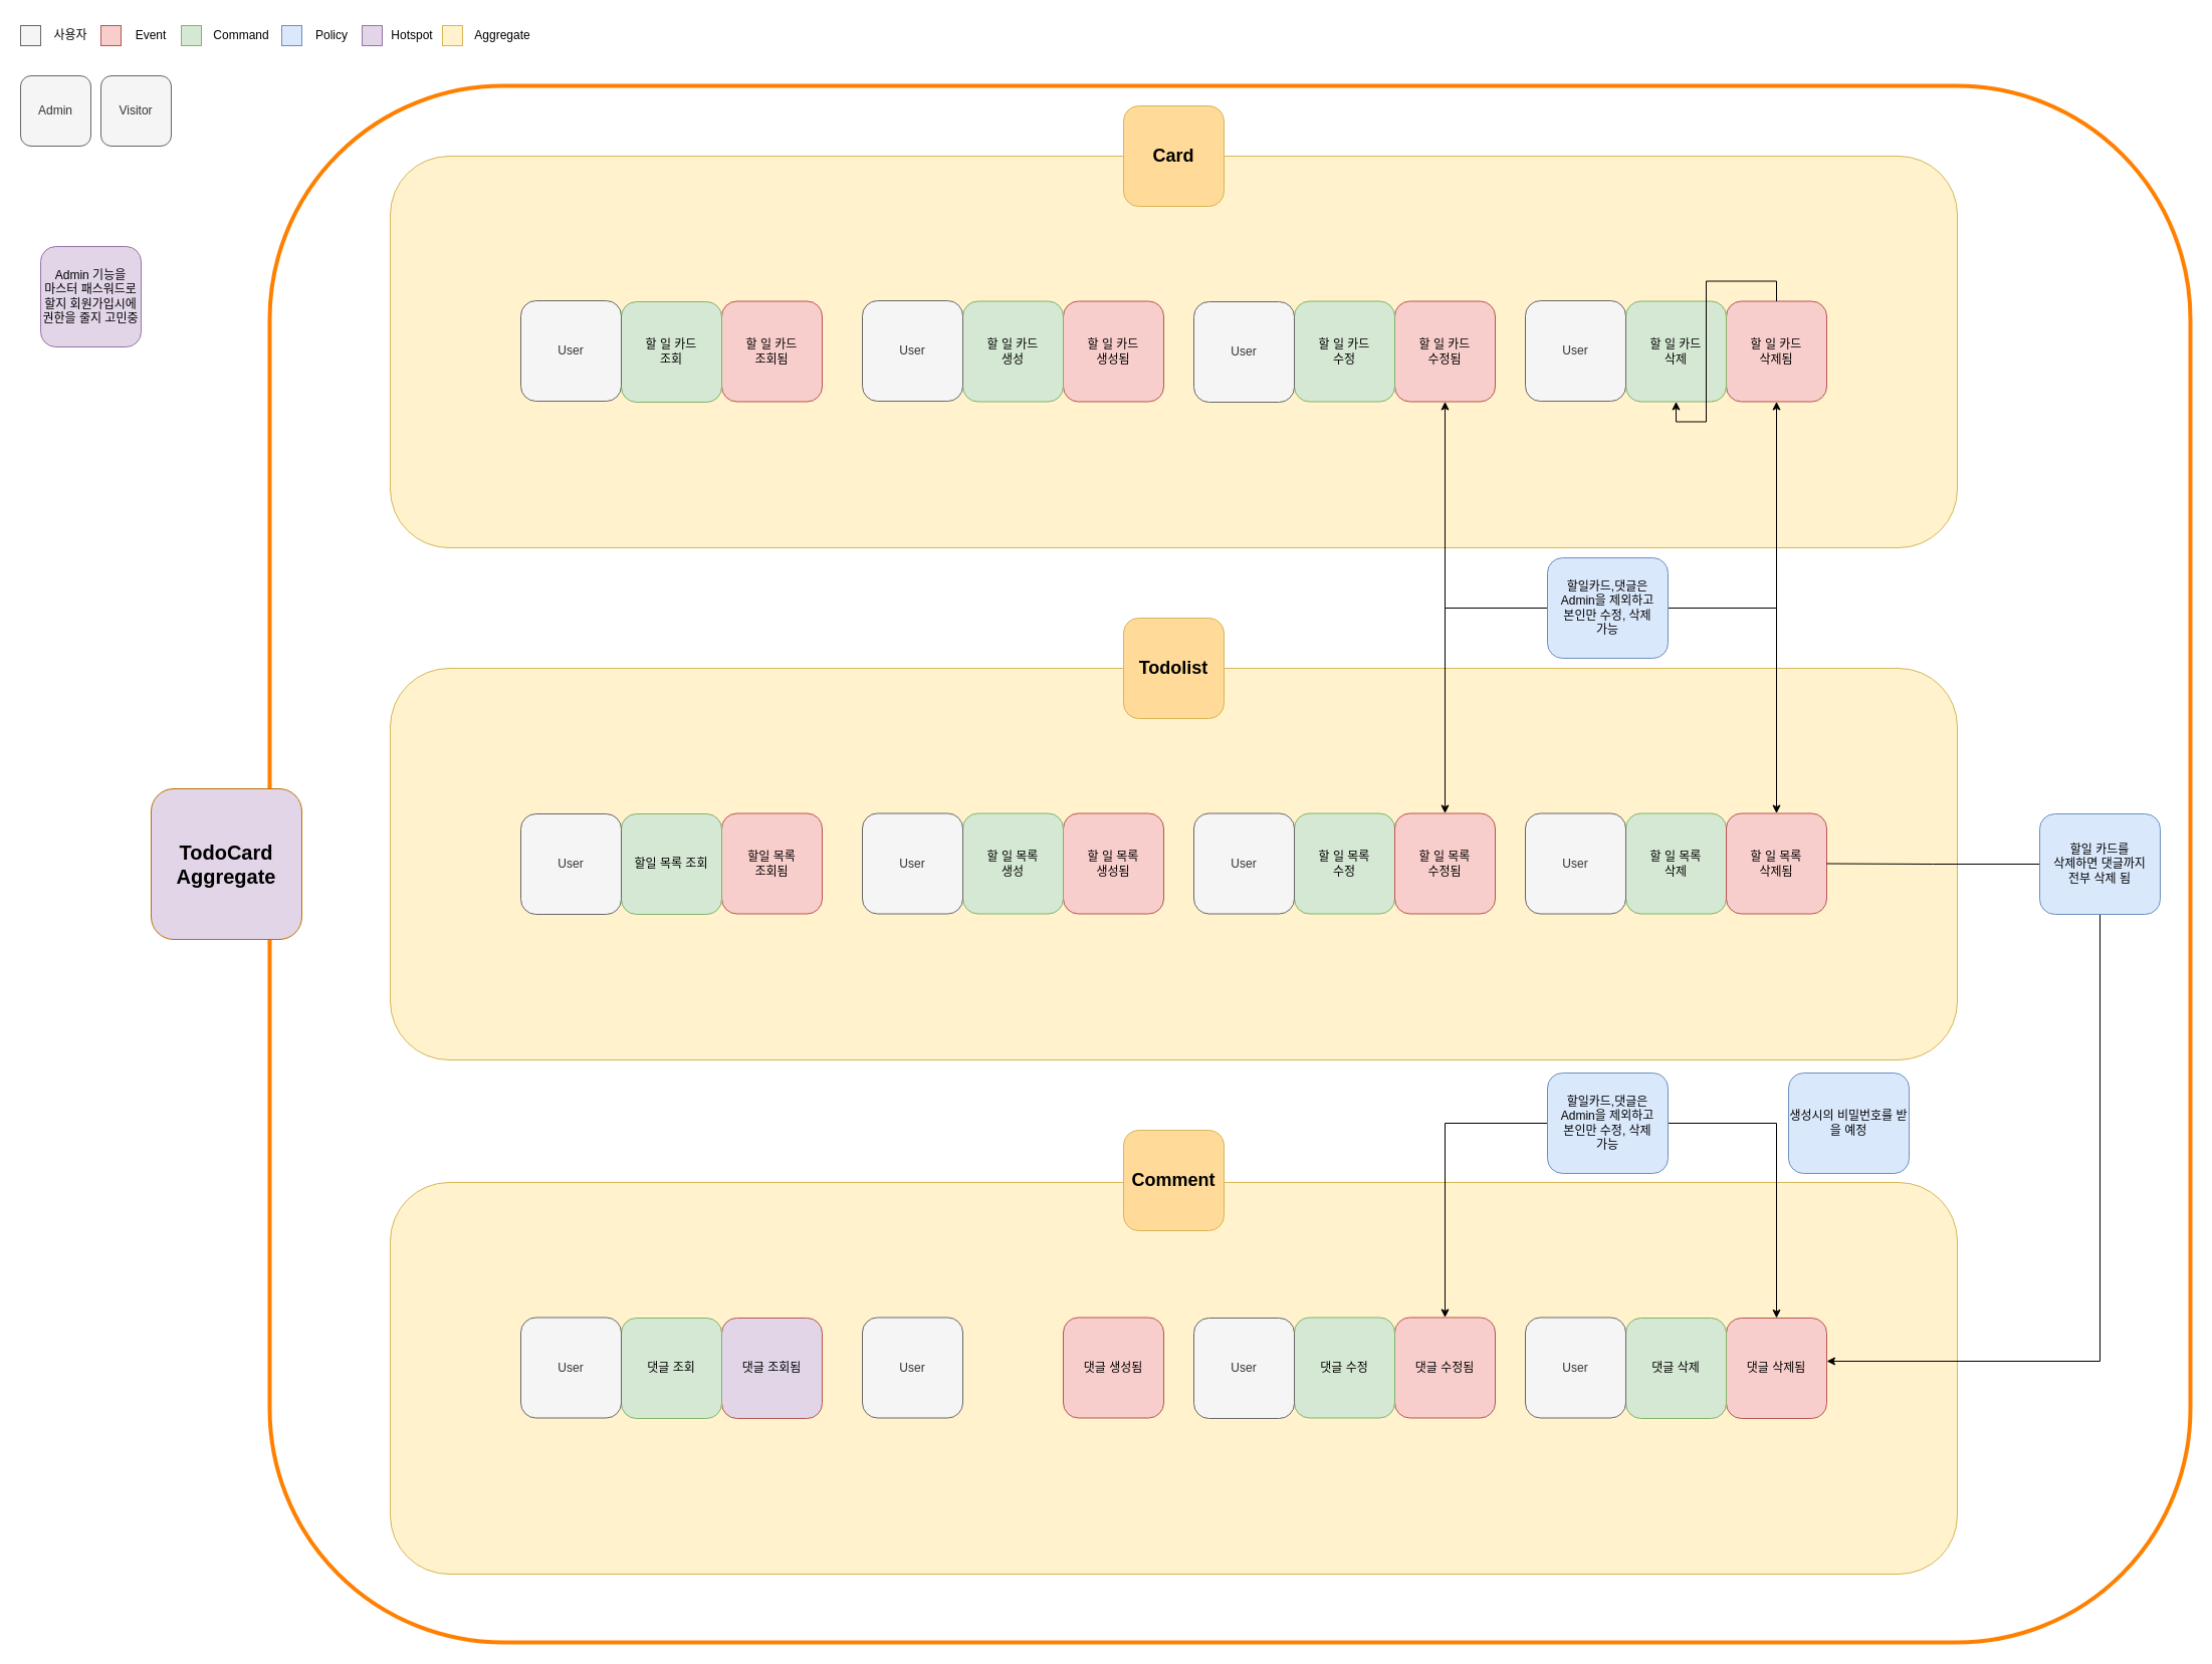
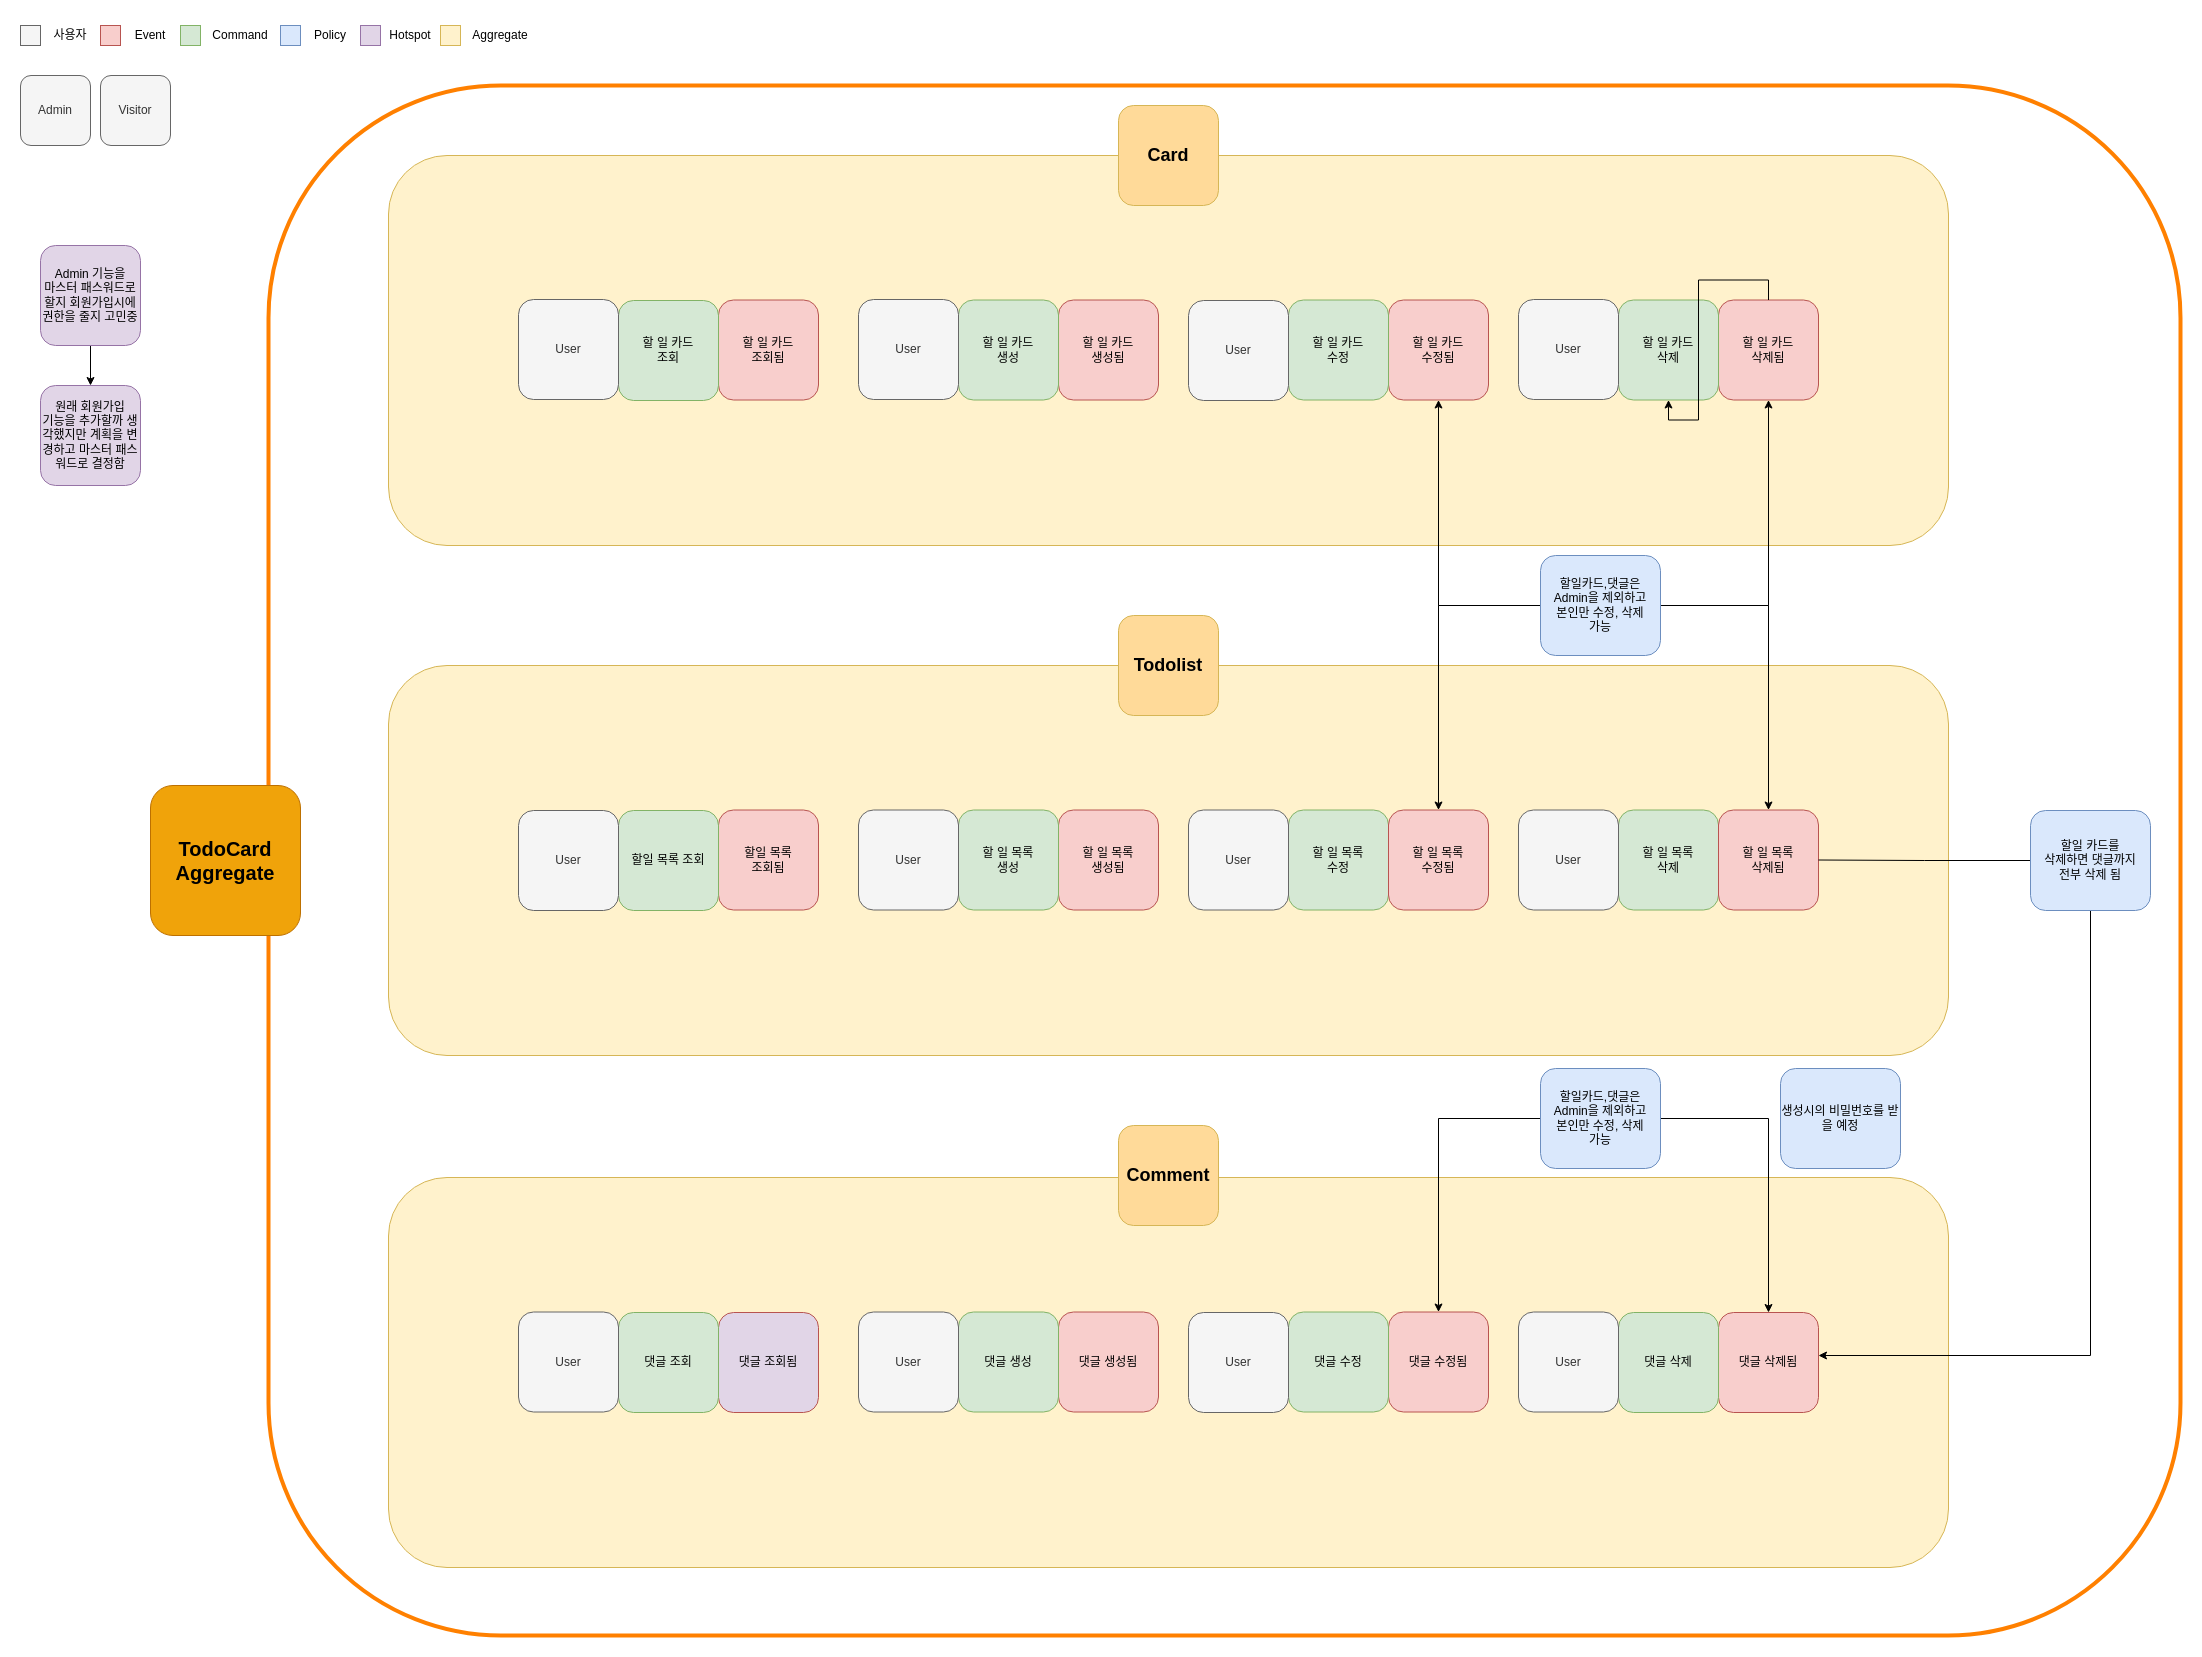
+ <mxCell id="64" value="" style="edgeStyle=orthogonalEdgeStyle;rounded=0;orthogonalLoop=1;jettySize=auto;html=1;" edge="1" parent="1" source="65" target="66"><mxGeometry relative="1" as="geometry" /></mxCell>
+ <mxCell id="66" value="원래 회원가입&lt;br&gt;기능을 추가할까 생각했지만 계획을 변경하고 마스터 패스워드로 결정함" style="rounded=1;whiteSpace=wrap;html=1;fillColor=#e1d5e7;strokeColor=#9673a6;movable=1;resizable=1;rotatable=1;deletable=1;editable=1;locked=0;connectable=1;" vertex="1" parent="1"><mxGeometry x="40" y="385" width="100" height="100" as="geometry" /></mxCell>
- <mxCell id="63" value="&lt;font style=&quot;font-size: 20px;&quot;&gt;&lt;b&gt;TodoCard&lt;br&gt;Aggregate&lt;/b&gt;&lt;/font&gt;" style="rounded=1;whiteSpace=wrap;html=1;fillColor=#e1d5e7;fontColor=#000000;strokeColor=#BD7000;movable=1;resizable=1;rotatable=1;deletable=1;editable=1;locked=0;connectable=1;" parent="1" vertex="1"><mxGeometry x="150" y="785" width="150" height="150" as="geometry" /></mxCell>
+ <mxCell id="63" value="&lt;font style=&quot;font-size: 20px;&quot;&gt;&lt;b&gt;TodoCard&lt;br&gt;Aggregate&lt;/b&gt;&lt;/font&gt;" style="rounded=1;whiteSpace=wrap;html=1;fillColor=#f0a30a;fontColor=#000000;strokeColor=#BD7000;movable=1;resizable=1;rotatable=1;deletable=1;editable=1;locked=0;connectable=1;" parent="1" vertex="1"><mxGeometry x="150" y="785" width="150" height="150" as="geometry" /></mxCell>
+ <mxCell id="25" value="댓글 생성" style="rounded=1;whiteSpace=wrap;html=1;fillColor=#d5e8d4;strokeColor=#82b366;movable=1;resizable=1;rotatable=1;deletable=1;editable=1;locked=0;connectable=1;" parent="17" vertex="1"><mxGeometry x="570" y="134.5" width="100" height="100" as="geometry" /></mxCell>
